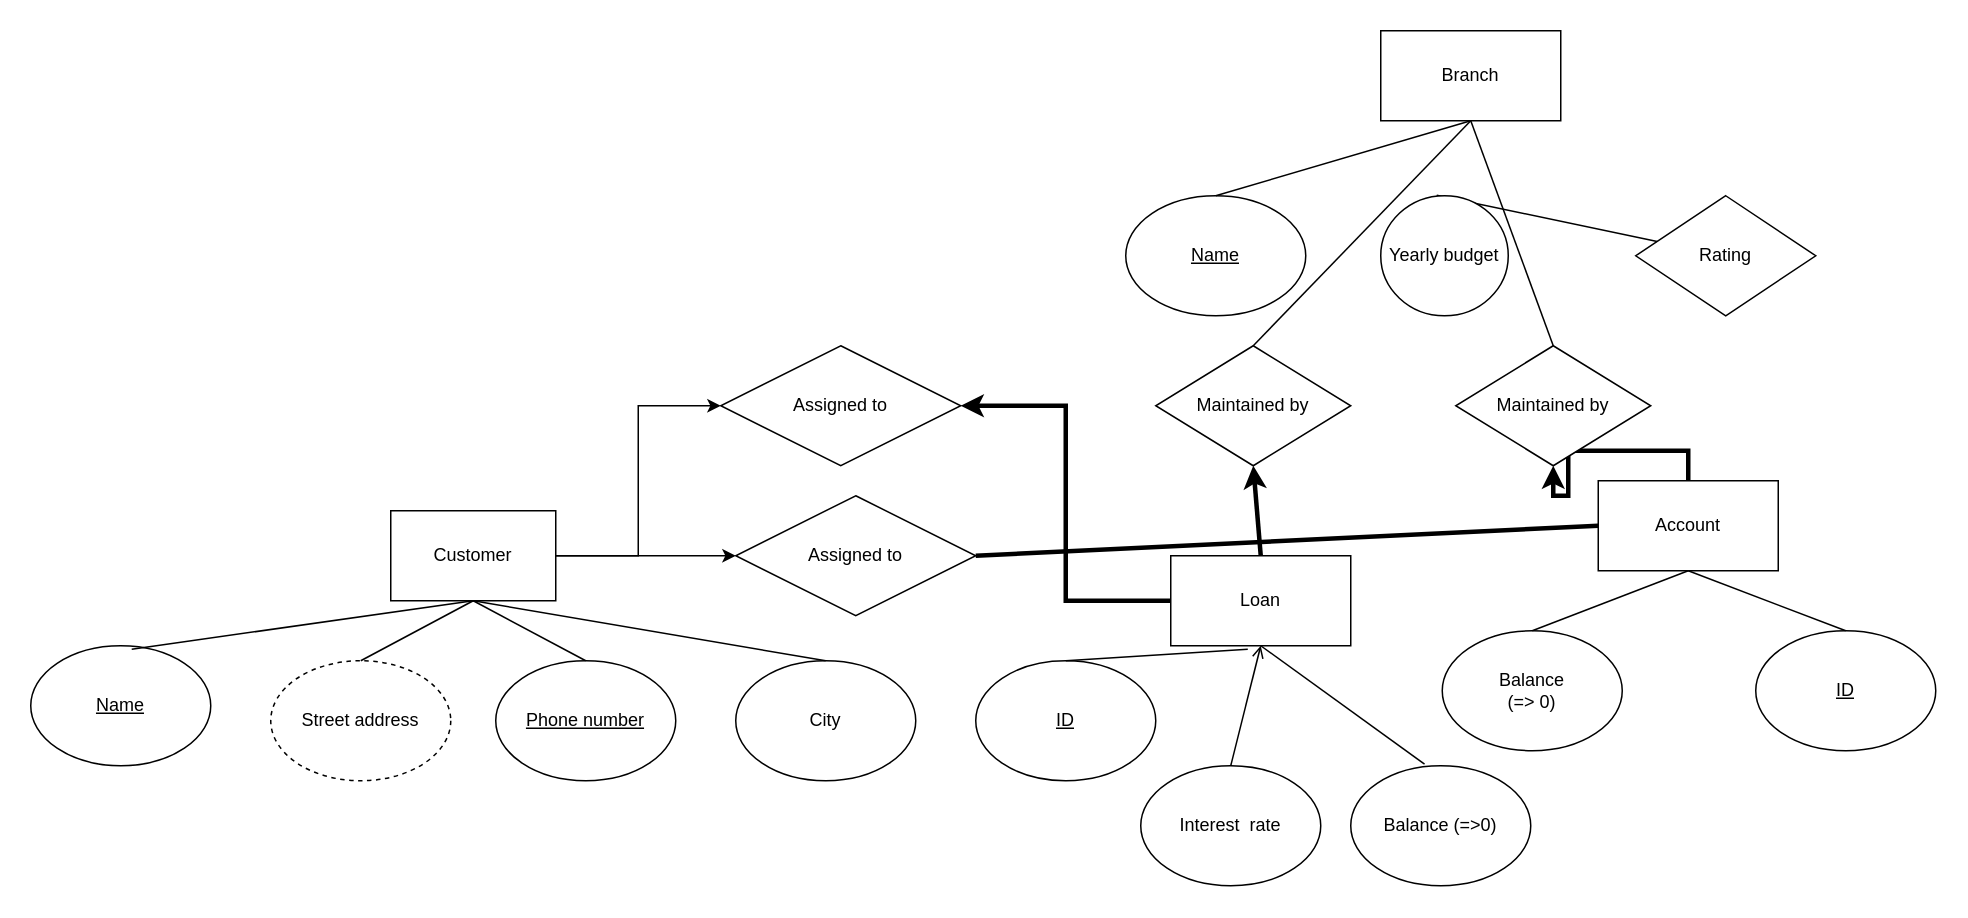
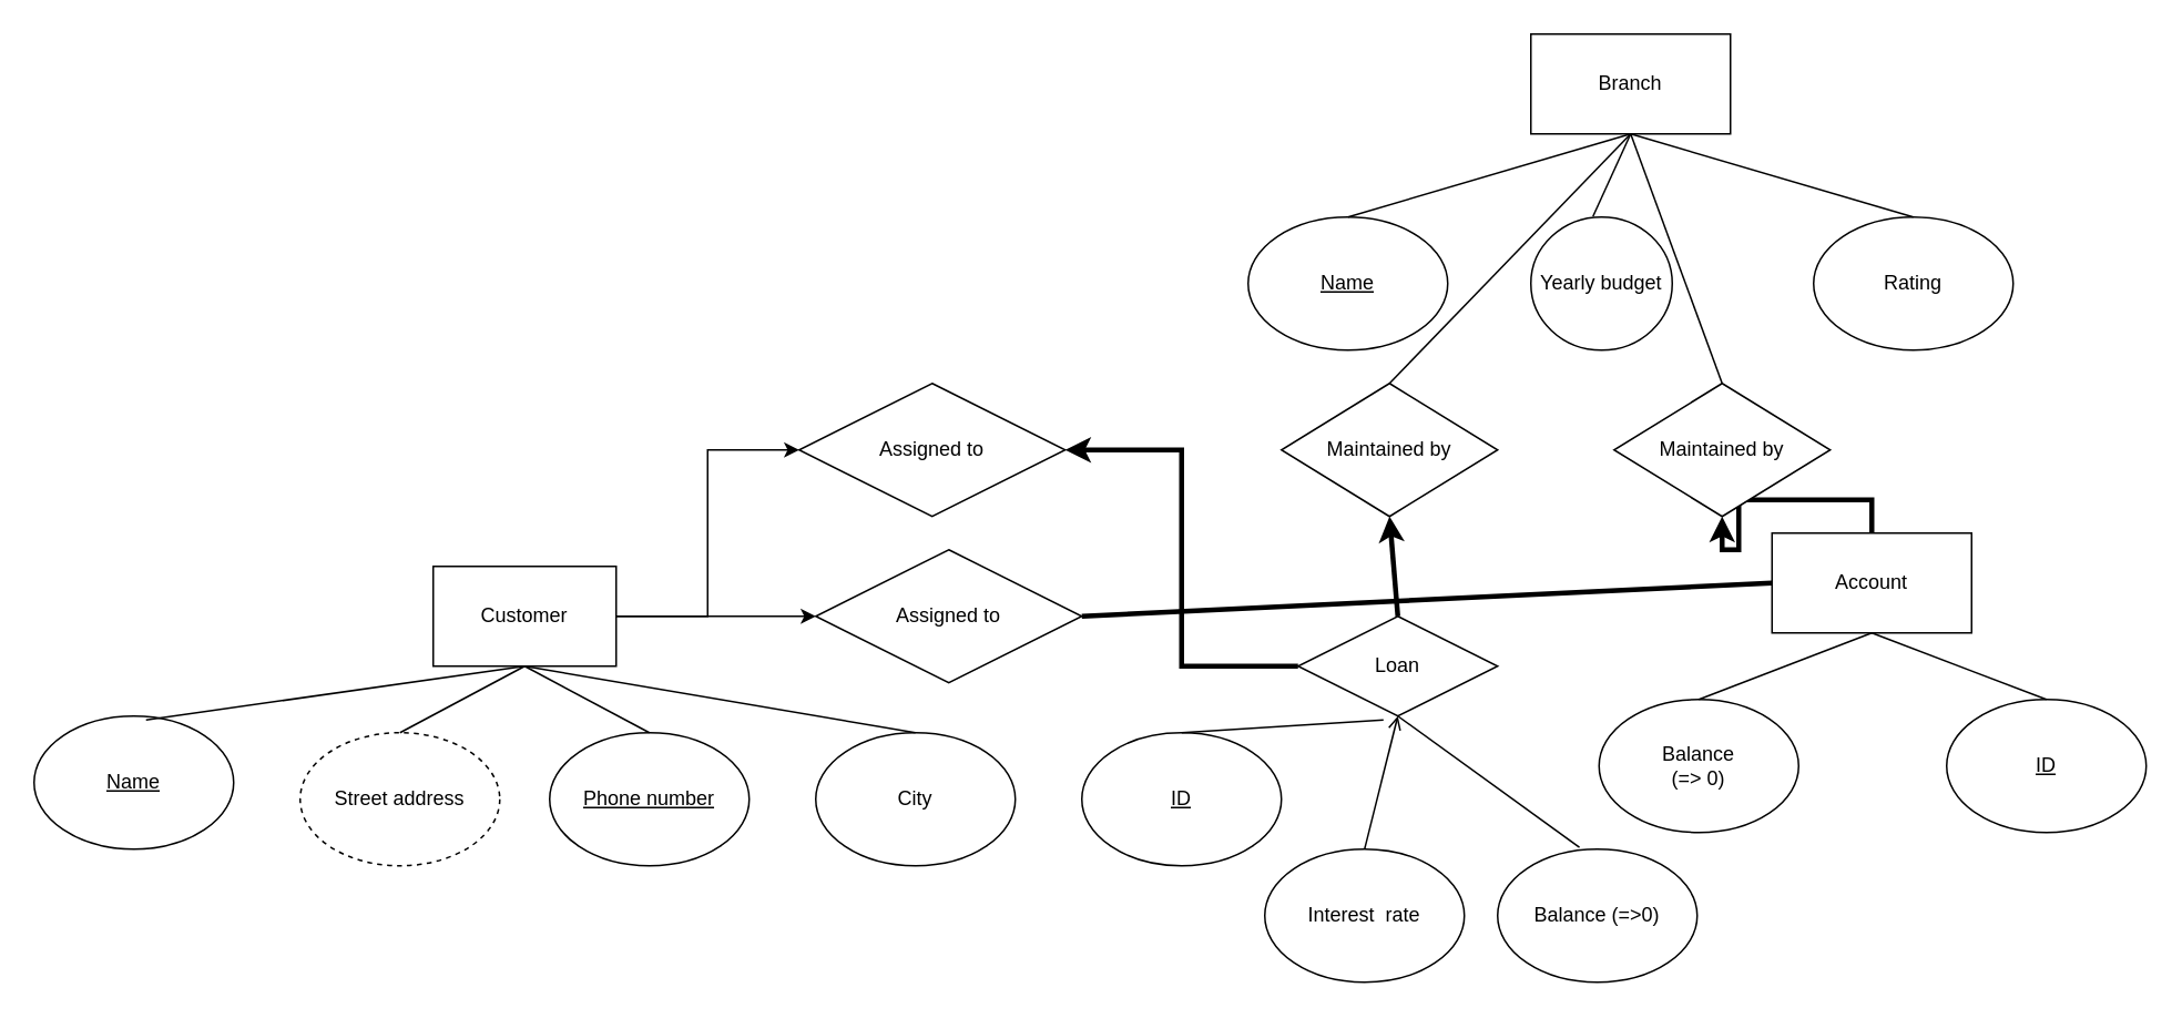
+ <mxCell id="5" value="" style="endArrow=none;html=1;rounded=0;exitX=0.5;exitY=0;exitDx=0;exitDy=0;entryX=0.5;entryY=1;entryDx=0;entryDy=0;" edge="1" parent="1" source="4" target="2"><mxGeometry width="50" height="50" relative="1" as="geometry"><mxPoint x="1160" y="310" as="sourcePoint" /><mxPoint x="1210" y="260" as="targetPoint" /></mxGeometry></mxCell>
- <mxCell id="7" value="" style="endArrow=none;html=1;rounded=0;exitX=0.439;exitY=-0.004;exitDx=0;exitDy=0;exitPerimeter=0;" edge="1" parent="1" source="33" target="4"><mxGeometry width="50" height="50" relative="1" as="geometry"><mxPoint x="1160" y="310" as="sourcePoint" /><mxPoint x="985" y="140" as="targetPoint" /></mxGeometry></mxCell>
+ <mxCell id="7" value="" style="endArrow=none;html=1;rounded=0;exitX=0.439;exitY=-0.004;exitDx=0;exitDy=0;exitPerimeter=0;entryX=0.5;entryY=1;entryDx=0;entryDy=0;" edge="1" parent="1" source="33" target="2"><mxGeometry width="50" height="50" relative="1" as="geometry"><mxPoint x="1160" y="310" as="sourcePoint" /><mxPoint x="985" y="140" as="targetPoint" /></mxGeometry></mxCell>
- <mxCell id="4" value="Rating" style="rhombus;whiteSpace=wrap;html=1;" vertex="1" parent="1"><mxGeometry x="1090" y="130" width="120" height="80" as="geometry" /></mxCell>
+ <mxCell id="4" value="Rating" style="ellipse;whiteSpace=wrap;html=1;" vertex="1" parent="1"><mxGeometry x="1090" y="130" width="120" height="80" as="geometry" /></mxCell>
- <mxCell id="25" value="Loan" style="rounded=0;whiteSpace=wrap;html=1;strokeWidth=1;" vertex="1" parent="1"><mxGeometry x="780" y="370" width="120" height="60" as="geometry" /></mxCell>
+ <mxCell id="25" value="Loan" style="rhombus;whiteSpace=wrap;html=1;strokeWidth=1;" vertex="1" parent="1"><mxGeometry x="780" y="370" width="120" height="60" as="geometry" /></mxCell>
